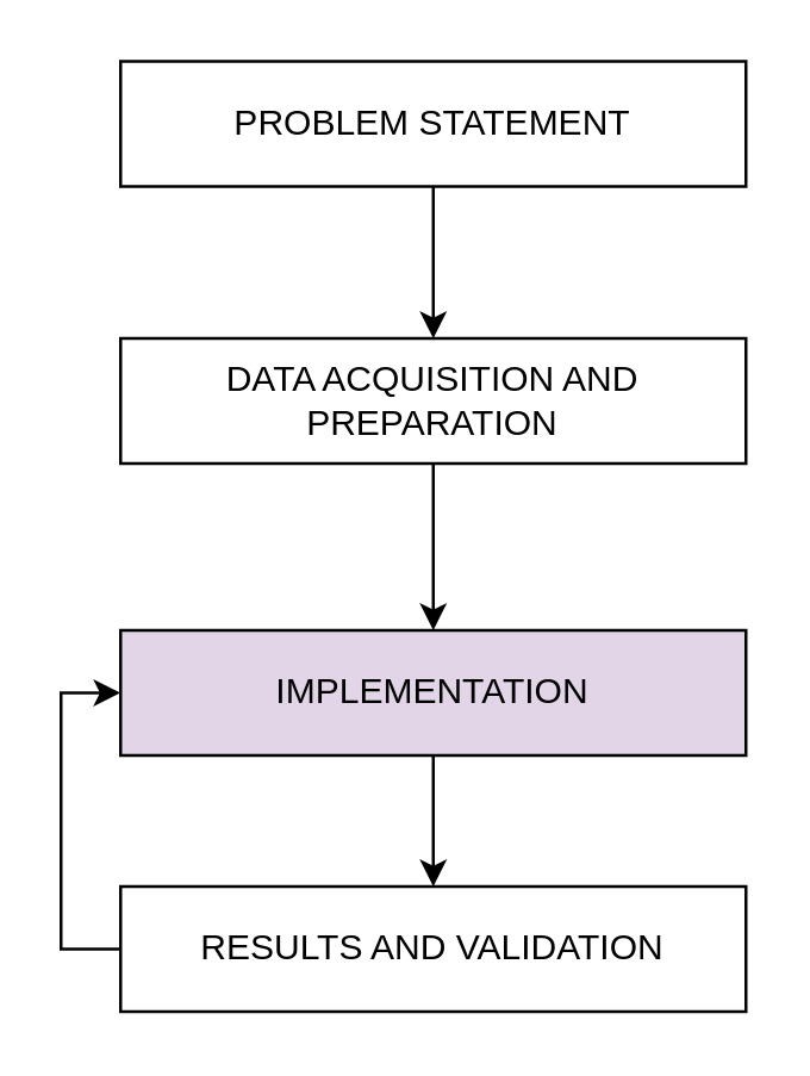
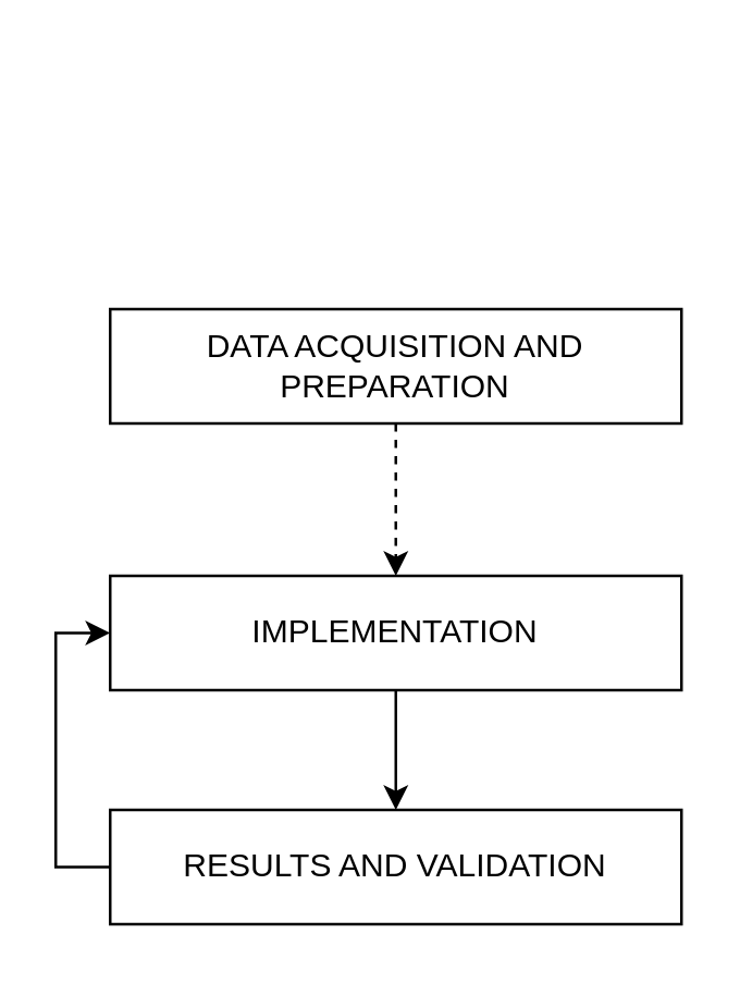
- <mxCell id="5" value="PROBLEM STATEMENT" style="rounded=0;whiteSpace=wrap;html=1;" vertex="1" parent="1"><mxGeometry x="40" y="20" width="210" height="42" as="geometry" /></mxCell>
- <mxCell id="4" style="edgeStyle=orthogonalEdgeStyle;rounded=0;orthogonalLoop=1;jettySize=auto;html=1;entryX=0.5;entryY=0;entryDx=0;entryDy=0;" edge="1" parent="1" source="5" target="7"><mxGeometry relative="1" as="geometry" /></mxCell>
- <mxCell id="6" style="edgeStyle=orthogonalEdgeStyle;rounded=0;orthogonalLoop=1;jettySize=auto;html=1;entryX=0.5;entryY=0;entryDx=0;entryDy=0;" edge="1" parent="1" source="7" target="3"><mxGeometry relative="1" as="geometry" /></mxCell>
+ <mxCell id="6" style="edgeStyle=orthogonalEdgeStyle;rounded=0;orthogonalLoop=1;jettySize=auto;html=1;entryX=0.5;entryY=0;entryDx=0;entryDy=0;dashed=1;" edge="1" parent="1" source="7" target="3"><mxGeometry relative="1" as="geometry" /></mxCell>
- <mxCell id="3" value="IMPLEMENTATION" style="rounded=0;whiteSpace=wrap;html=1;fillColor=#e1d5e7;" vertex="1" parent="1"><mxGeometry x="40" y="211" width="210" height="42" as="geometry" /></mxCell>
+ <mxCell id="3" value="IMPLEMENTATION" style="rounded=0;whiteSpace=wrap;html=1;" vertex="1" parent="1"><mxGeometry x="40" y="211" width="210" height="42" as="geometry" /></mxCell>
